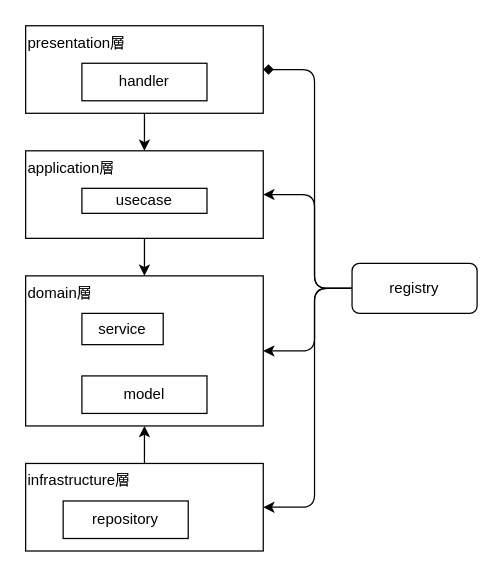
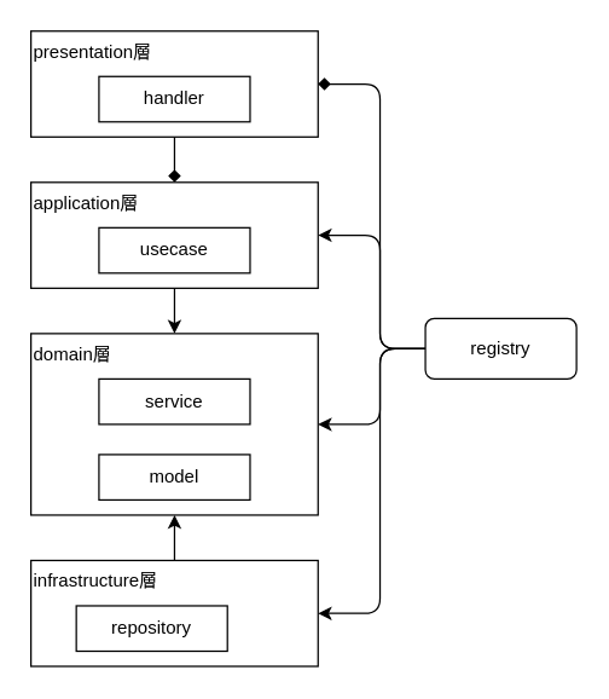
- <mxCell id="2" style="edgeStyle=none;html=1;entryX=0.5;entryY=0;entryDx=0;entryDy=0;labelBorderColor=none;" parent="1" source="3" target="6" edge="1"><mxGeometry relative="1" as="geometry" /></mxCell>
+ <mxCell id="2" style="edgeStyle=none;html=1;entryX=0.5;entryY=0;entryDx=0;entryDy=0;labelBorderColor=none;endArrow=diamond;" parent="1" source="3" target="6" edge="1"><mxGeometry relative="1" as="geometry" /></mxCell>
- <mxCell id="7" value="usecase" style="rounded=0;whiteSpace=wrap;html=1;labelBorderColor=none;" parent="1" vertex="1"><mxGeometry x="65" y="150" width="100" height="20" as="geometry" /></mxCell>
+ <mxCell id="7" value="usecase" style="rounded=0;whiteSpace=wrap;html=1;labelBorderColor=none;" parent="1" vertex="1"><mxGeometry x="65" y="150" width="100" height="30" as="geometry" /></mxCell>
- <mxCell id="9" value="service" style="rounded=0;whiteSpace=wrap;html=1;labelBorderColor=none;" parent="1" vertex="1"><mxGeometry x="65" y="250" width="65" height="25" as="geometry" /></mxCell>
+ <mxCell id="9" value="service" style="rounded=0;whiteSpace=wrap;html=1;labelBorderColor=none;" parent="1" vertex="1"><mxGeometry x="65" y="250" width="100" height="30" as="geometry" /></mxCell>
